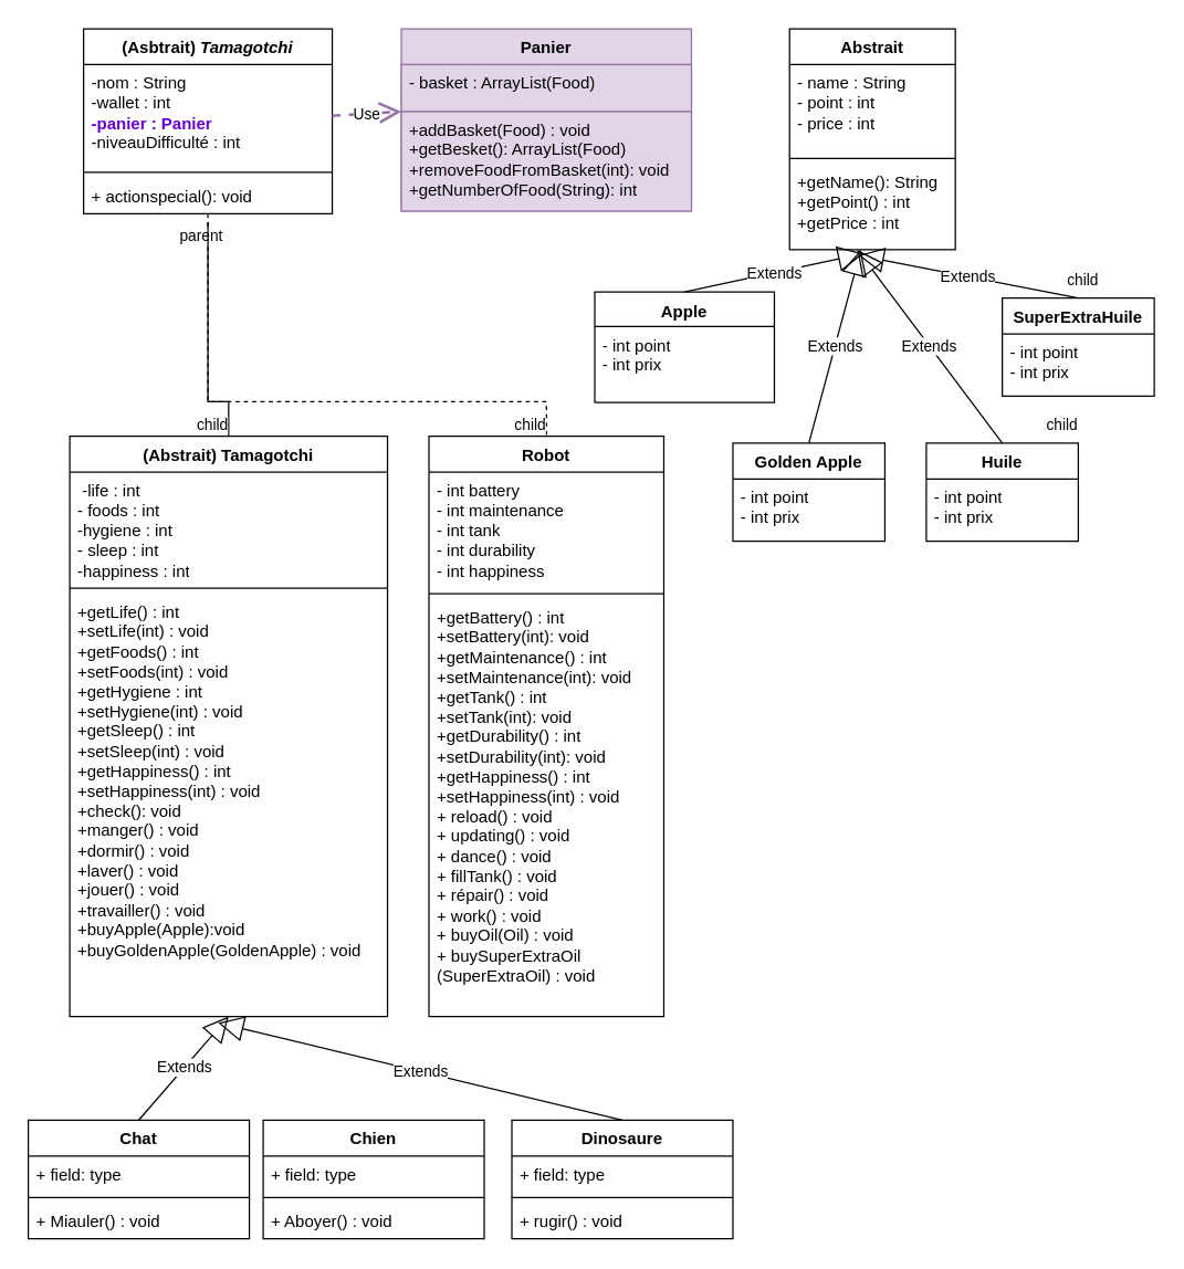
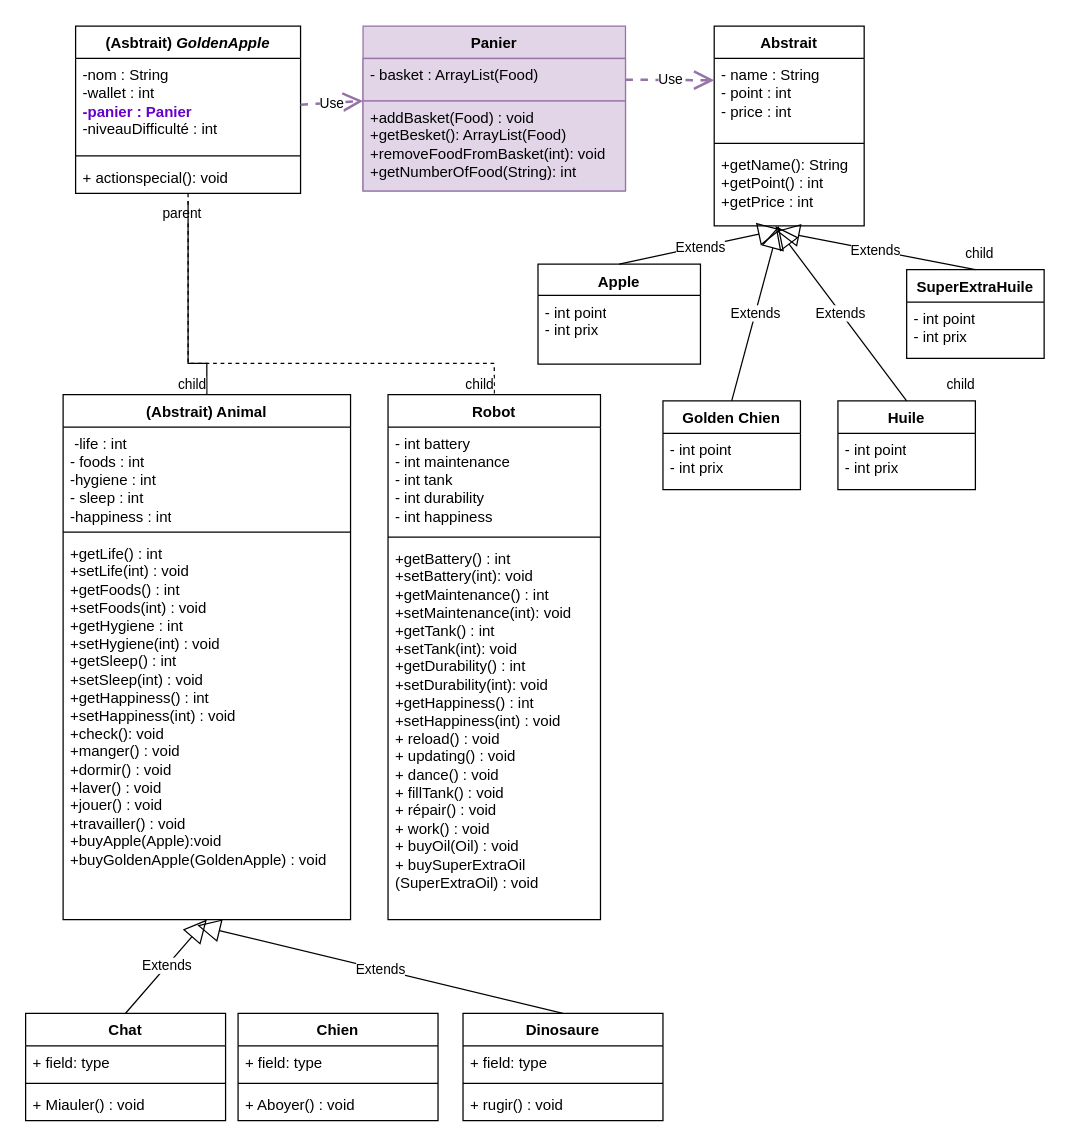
- <mxCell id="2" value="(Asbtrait)&amp;nbsp;&lt;i&gt;Tamagotchi&lt;/i&gt;" style="swimlane;fontStyle=1;align=center;verticalAlign=top;childLayout=stackLayout;horizontal=1;startSize=26;horizontalStack=0;resizeParent=1;resizeParentMax=0;resizeLast=0;collapsible=1;marginBottom=0;whiteSpace=wrap;html=1;" parent="1" vertex="1"><mxGeometry x="60" y="20" width="180" height="134" as="geometry" /></mxCell>
+ <mxCell id="2" value="(Asbtrait)&amp;nbsp;&lt;i&gt;GoldenApple&lt;/i&gt;" style="swimlane;fontStyle=1;align=center;verticalAlign=top;childLayout=stackLayout;horizontal=1;startSize=26;horizontalStack=0;resizeParent=1;resizeParentMax=0;resizeLast=0;collapsible=1;marginBottom=0;whiteSpace=wrap;html=1;" parent="1" vertex="1"><mxGeometry x="60" y="20" width="180" height="134" as="geometry" /></mxCell>
+ <mxCell id="51" value="Use" style="endArrow=open;endSize=12;dashed=1;html=1;rounded=0;entryX=0;entryY=0.272;entryDx=0;entryDy=0;exitX=1;exitY=0.5;exitDx=0;exitDy=0;entryPerimeter=0;strokeWidth=2;fillColor=#e1d5e7;strokeColor=#9673a6;" parent="1" source="49" target="24" edge="1"><mxGeometry width="160" relative="1" as="geometry"><mxPoint x="510" y="104" as="sourcePoint" /><mxPoint x="600" y="114" as="targetPoint" /></mxGeometry></mxCell>
- <mxCell id="14" value="(Abstrait) Tamagotchi" style="swimlane;fontStyle=1;align=center;verticalAlign=top;childLayout=stackLayout;horizontal=1;startSize=26;horizontalStack=0;resizeParent=1;resizeParentMax=0;resizeLast=0;collapsible=1;marginBottom=0;whiteSpace=wrap;html=1;" parent="1" vertex="1"><mxGeometry x="50" y="315" width="230" height="420" as="geometry" /></mxCell>
+ <mxCell id="14" value="(Abstrait) Animal" style="swimlane;fontStyle=1;align=center;verticalAlign=top;childLayout=stackLayout;horizontal=1;startSize=26;horizontalStack=0;resizeParent=1;resizeParentMax=0;resizeLast=0;collapsible=1;marginBottom=0;whiteSpace=wrap;html=1;" parent="1" vertex="1"><mxGeometry x="50" y="315" width="230" height="420" as="geometry" /></mxCell>
- <mxCell id="30" value="Golden Apple" style="swimlane;fontStyle=1;align=center;verticalAlign=top;childLayout=stackLayout;horizontal=1;startSize=26;horizontalStack=0;resizeParent=1;resizeParentMax=0;resizeLast=0;collapsible=1;marginBottom=0;whiteSpace=wrap;html=1;" parent="1" vertex="1"><mxGeometry x="530" y="320" width="110" height="71" as="geometry" /></mxCell>
+ <mxCell id="30" value="Golden Chien" style="swimlane;fontStyle=1;align=center;verticalAlign=top;childLayout=stackLayout;horizontal=1;startSize=26;horizontalStack=0;resizeParent=1;resizeParentMax=0;resizeLast=0;collapsible=1;marginBottom=0;whiteSpace=wrap;html=1;" parent="1" vertex="1"><mxGeometry x="530" y="320" width="110" height="71" as="geometry" /></mxCell>
